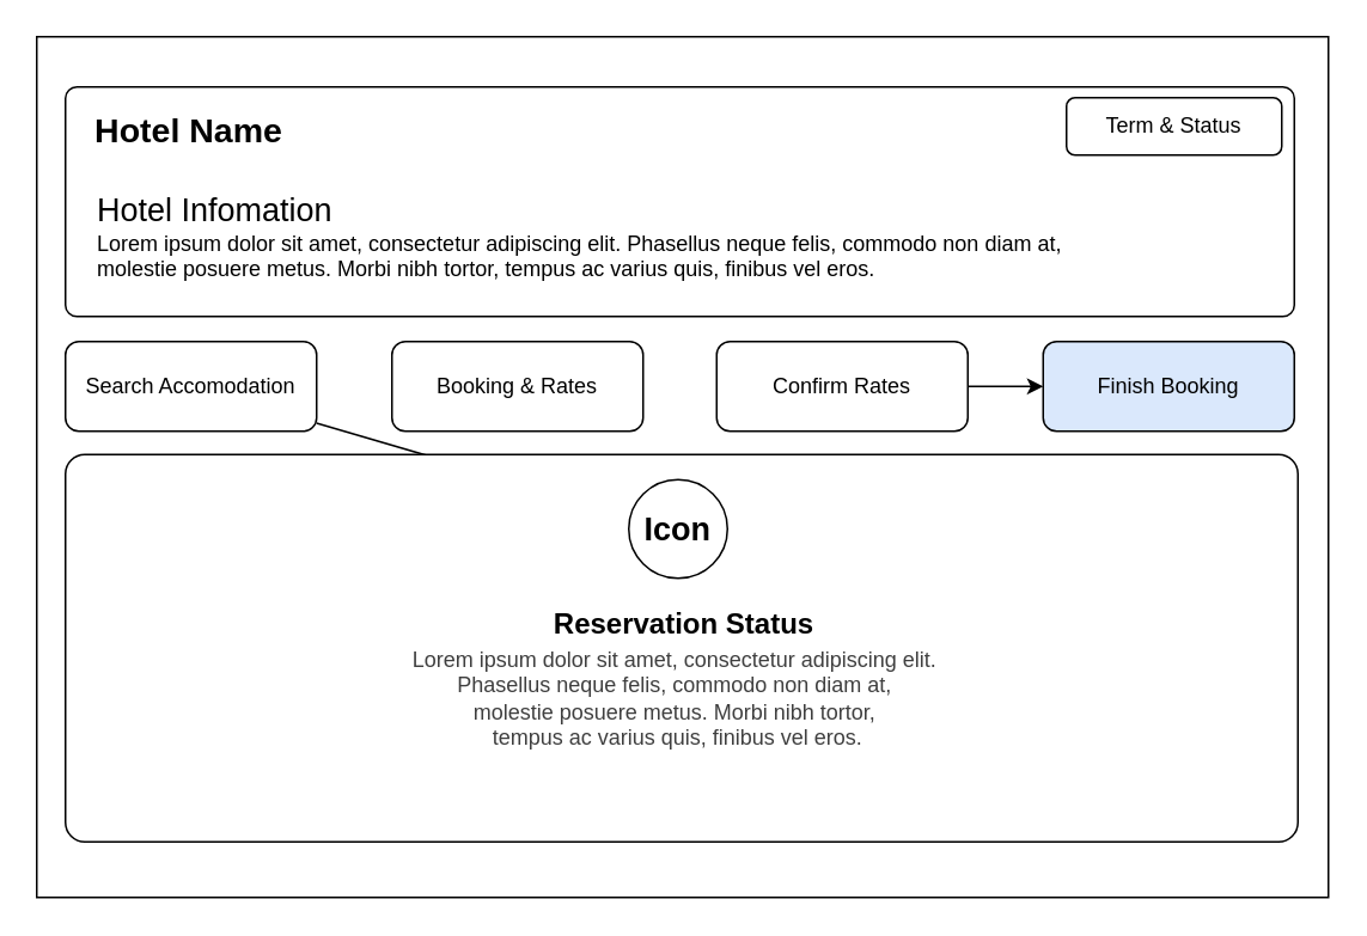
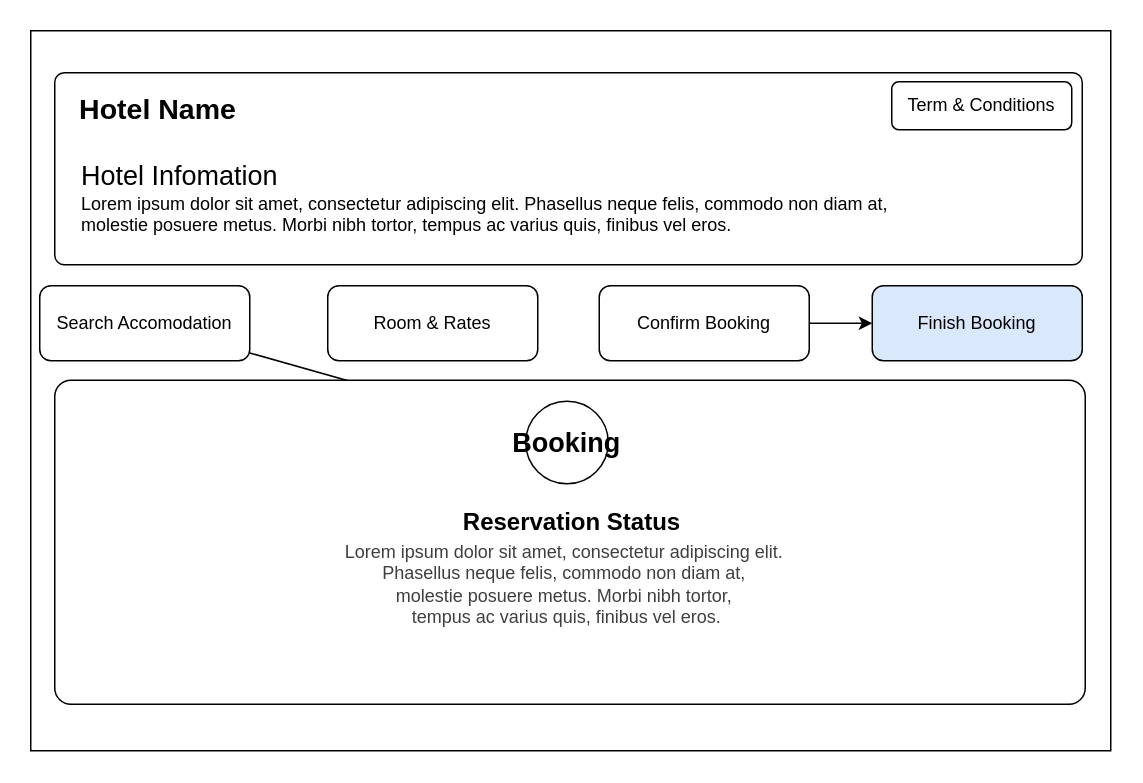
- <mxCell id="5" value="Term &amp;amp; Status" style="rounded=1;whiteSpace=wrap;html=1;" parent="1" vertex="1"><mxGeometry x="594" y="54" width="120" height="32" as="geometry" /></mxCell>
+ <mxCell id="5" value="Term &amp;amp; Conditions" style="rounded=1;whiteSpace=wrap;html=1;" parent="1" vertex="1"><mxGeometry x="594" y="54" width="120" height="32" as="geometry" /></mxCell>
- <mxCell id="8" value="Search Accomodation" style="rounded=1;whiteSpace=wrap;html=1;" parent="1" vertex="1"><mxGeometry x="36" y="190" width="140" height="50" as="geometry" /></mxCell>
+ <mxCell id="8" value="Search Accomodation" style="rounded=1;whiteSpace=wrap;html=1;" parent="1" vertex="1"><mxGeometry x="26" y="190" width="140" height="50" as="geometry" /></mxCell>
- <mxCell id="9" value="Booking &amp;amp; Rates" style="rounded=1;whiteSpace=wrap;html=1;" parent="1" vertex="1"><mxGeometry x="218" y="190" width="140" height="50" as="geometry" /></mxCell>
+ <mxCell id="9" value="Room &amp;amp; Rates" style="rounded=1;whiteSpace=wrap;html=1;" parent="1" vertex="1"><mxGeometry x="218" y="190" width="140" height="50" as="geometry" /></mxCell>
- <mxCell id="11" value="Confirm Rates" style="rounded=1;whiteSpace=wrap;html=1;" parent="1" vertex="1"><mxGeometry x="399" y="190" width="140" height="50" as="geometry" /></mxCell>
+ <mxCell id="11" value="Confirm Booking" style="rounded=1;whiteSpace=wrap;html=1;" parent="1" vertex="1"><mxGeometry x="399" y="190" width="140" height="50" as="geometry" /></mxCell>
- <mxCell id="14" value="&lt;b&gt;&lt;font style=&quot;font-size: 18px;&quot;&gt;Icon&lt;/font&gt;&lt;/b&gt;" style="ellipse;whiteSpace=wrap;html=1;aspect=fixed;" vertex="1" parent="1"><mxGeometry x="350" y="267" width="55" height="55" as="geometry" /></mxCell>
+ <mxCell id="14" value="&lt;b&gt;&lt;font style=&quot;font-size: 18px;&quot;&gt;Booking&lt;/font&gt;&lt;/b&gt;" style="ellipse;whiteSpace=wrap;html=1;aspect=fixed;" vertex="1" parent="1"><mxGeometry x="350" y="267" width="55" height="55" as="geometry" /></mxCell>
